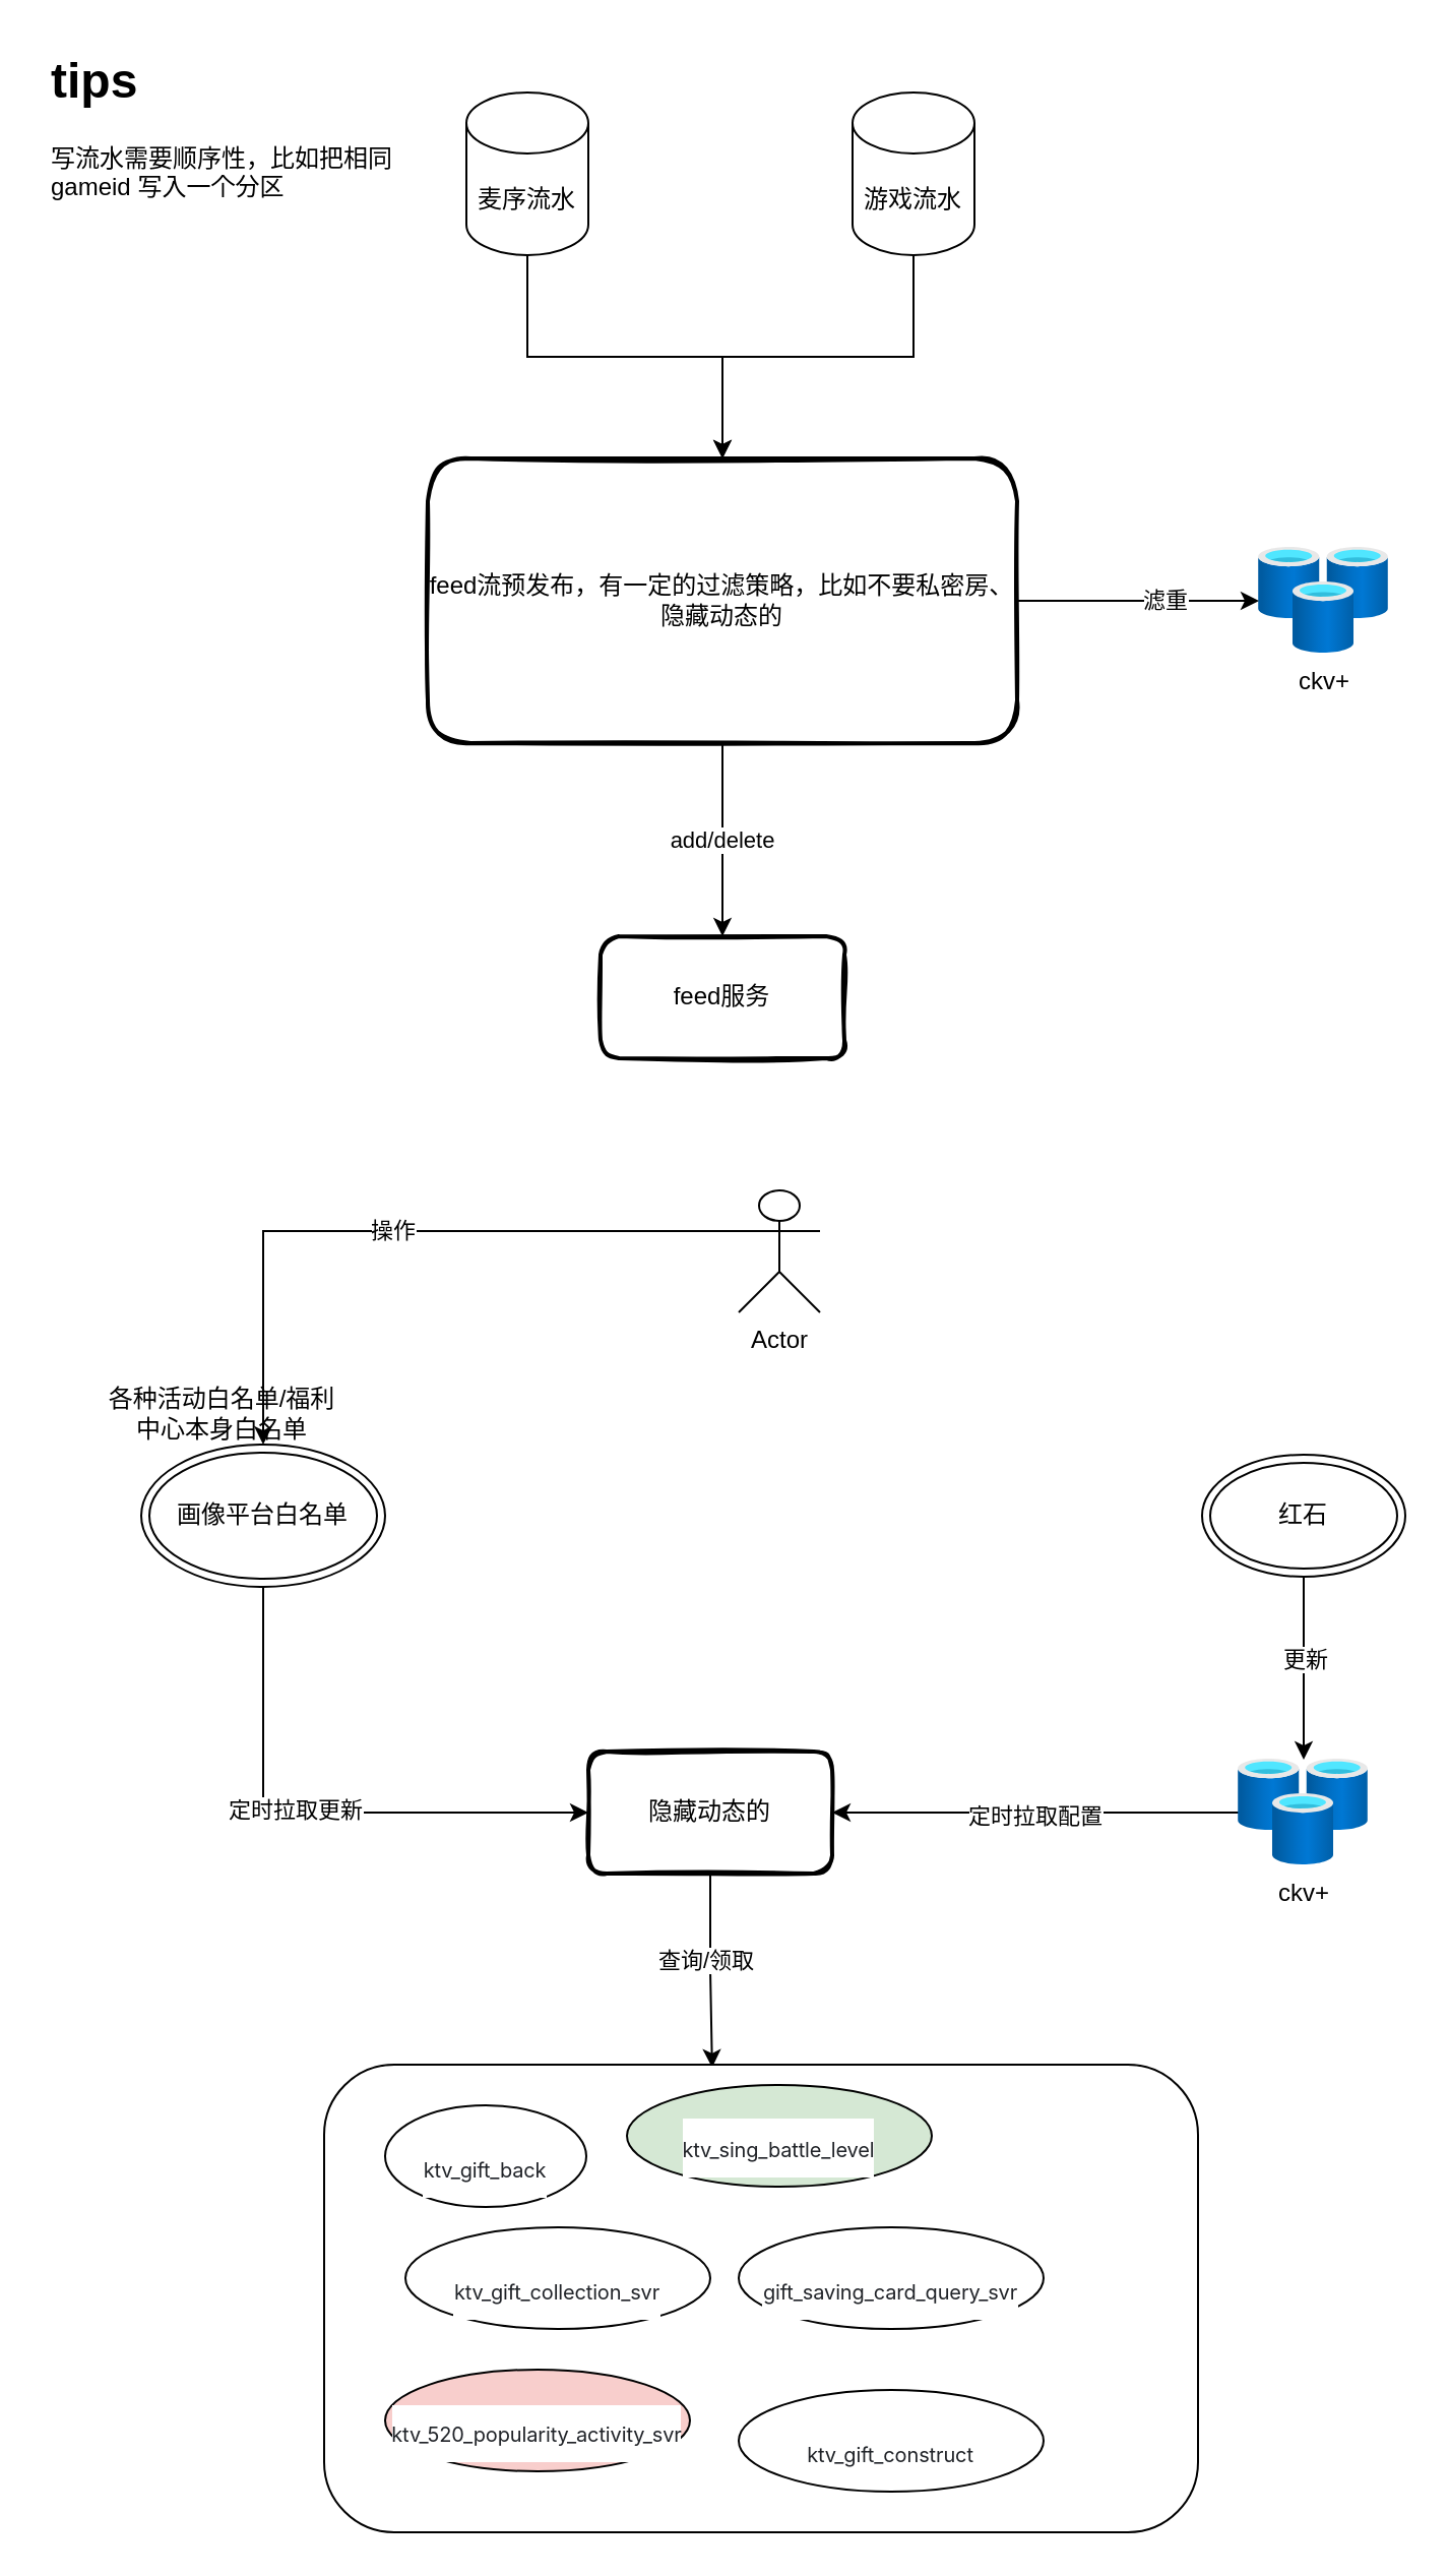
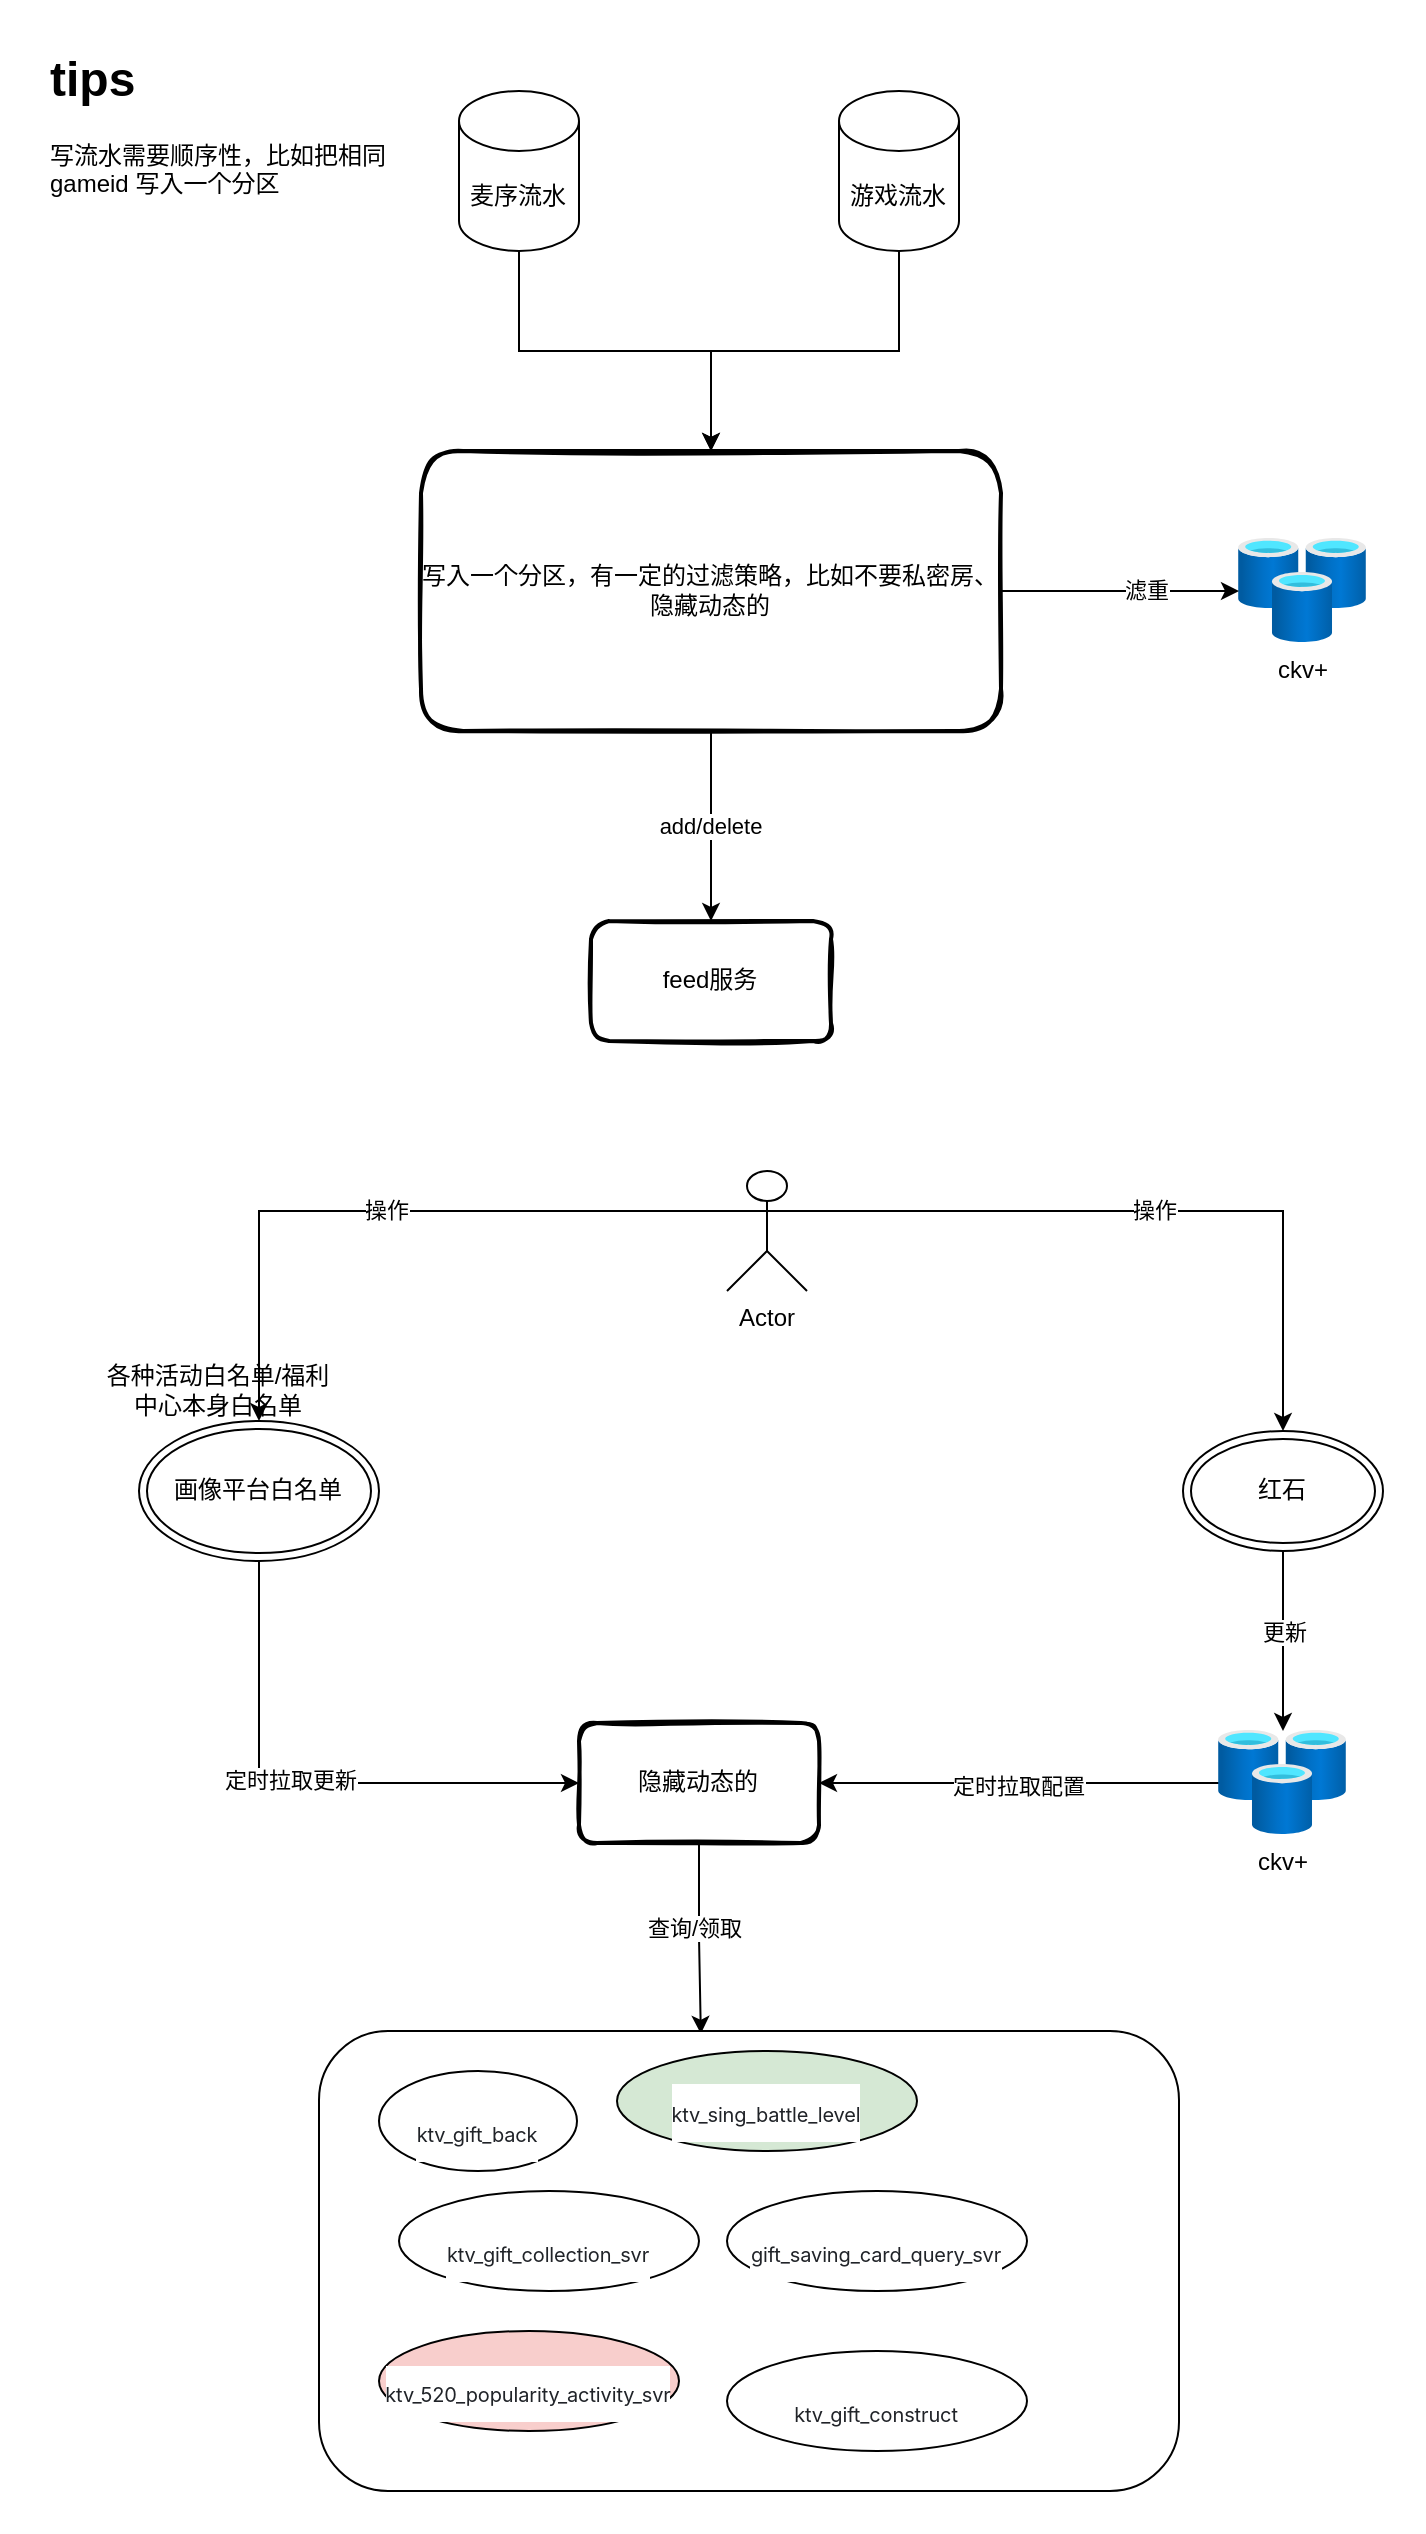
- <mxCell id="3" value="feed流预发布，有一定的过滤策略，比如不要私密房、隐藏动态的" style="rounded=1;whiteSpace=wrap;html=1;strokeWidth=2;fillWeight=4;hachureGap=8;hachureAngle=45;fillColor=none;sketch=1;" parent="1" vertex="1"><mxGeometry x="210" y="225" width="290" height="140" as="geometry" /></mxCell>
+ <mxCell id="3" value="写入一个分区，有一定的过滤策略，比如不要私密房、隐藏动态的" style="rounded=1;whiteSpace=wrap;html=1;strokeWidth=2;fillWeight=4;hachureGap=8;hachureAngle=45;fillColor=none;sketch=1;" parent="1" vertex="1"><mxGeometry x="210" y="225" width="290" height="140" as="geometry" /></mxCell>
+ <mxCell id="22" value="操作" style="edgeStyle=orthogonalEdgeStyle;rounded=0;orthogonalLoop=1;jettySize=auto;html=1;exitX=1;exitY=0.333;exitDx=0;exitDy=0;exitPerimeter=0;" edge="1" parent="1" source="24" target="21"><mxGeometry relative="1" as="geometry" /></mxCell>
